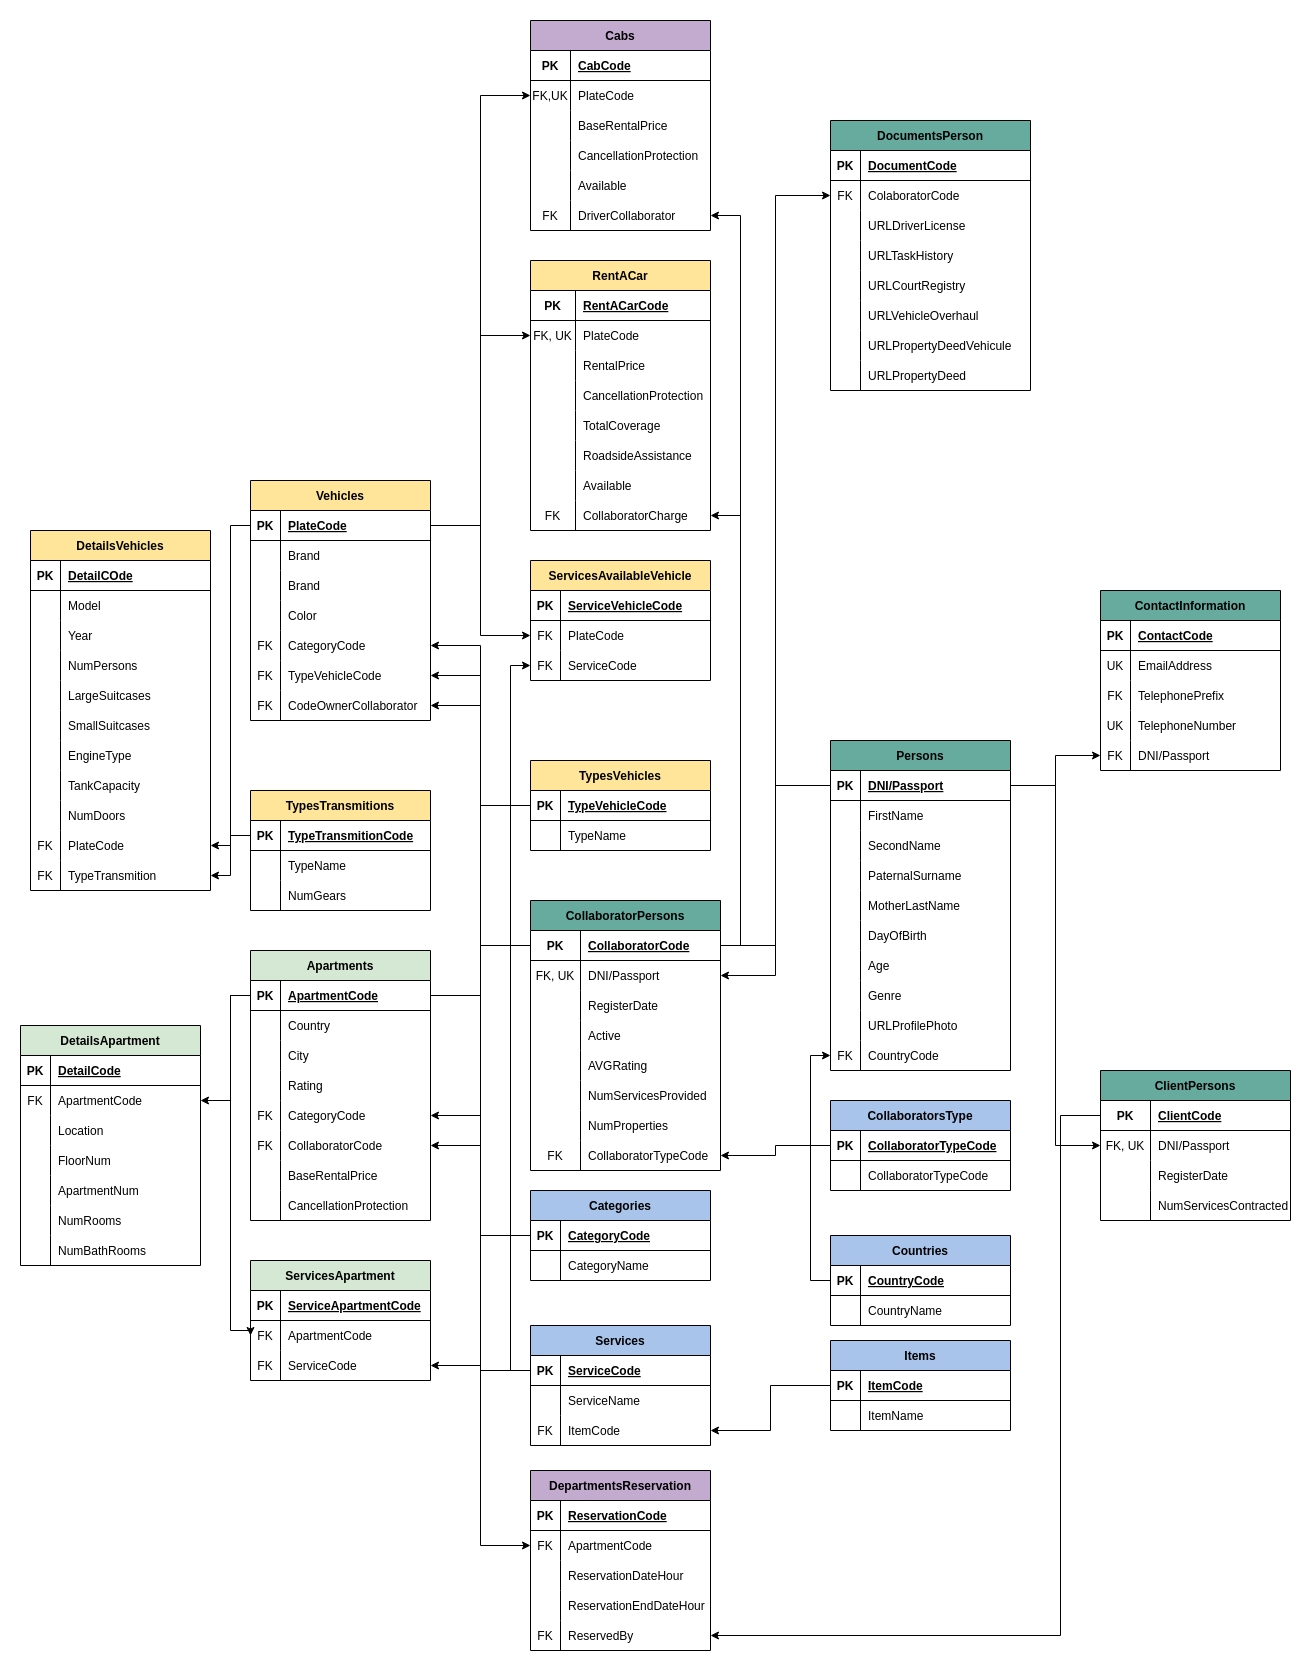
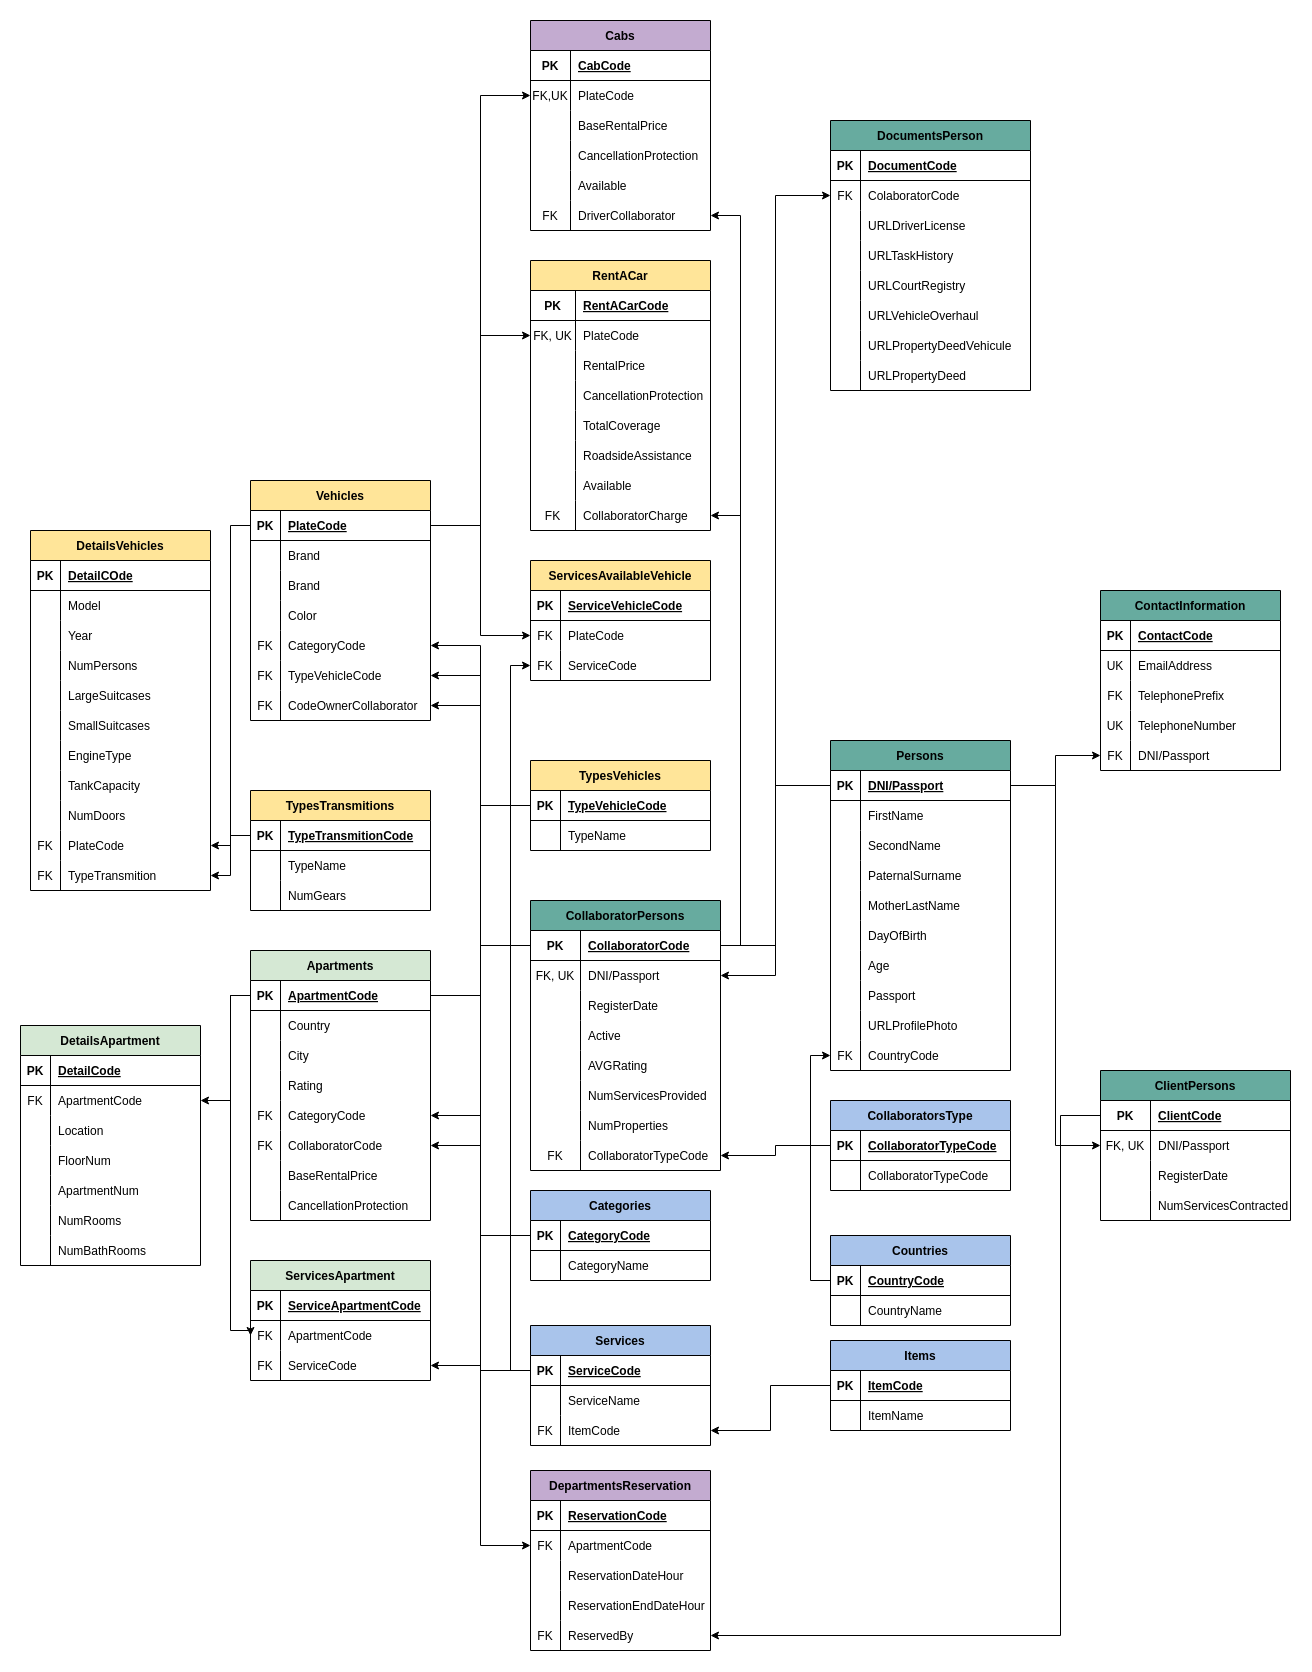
- <mxCell id="26" value="Genre" style="shape=partialRectangle;connectable=0;fillColor=none;top=0;left=0;bottom=0;right=0;align=left;spacingLeft=6;overflow=hidden;" parent="24" vertex="1"><mxGeometry x="30" width="150" height="30" as="geometry"><mxRectangle width="150" height="30" as="alternateBounds" /></mxGeometry></mxCell>
+ <mxCell id="26" value="Passport" style="shape=partialRectangle;connectable=0;fillColor=none;top=0;left=0;bottom=0;right=0;align=left;spacingLeft=6;overflow=hidden;" parent="24" vertex="1"><mxGeometry x="30" width="150" height="30" as="geometry"><mxRectangle width="150" height="30" as="alternateBounds" /></mxGeometry></mxCell>
